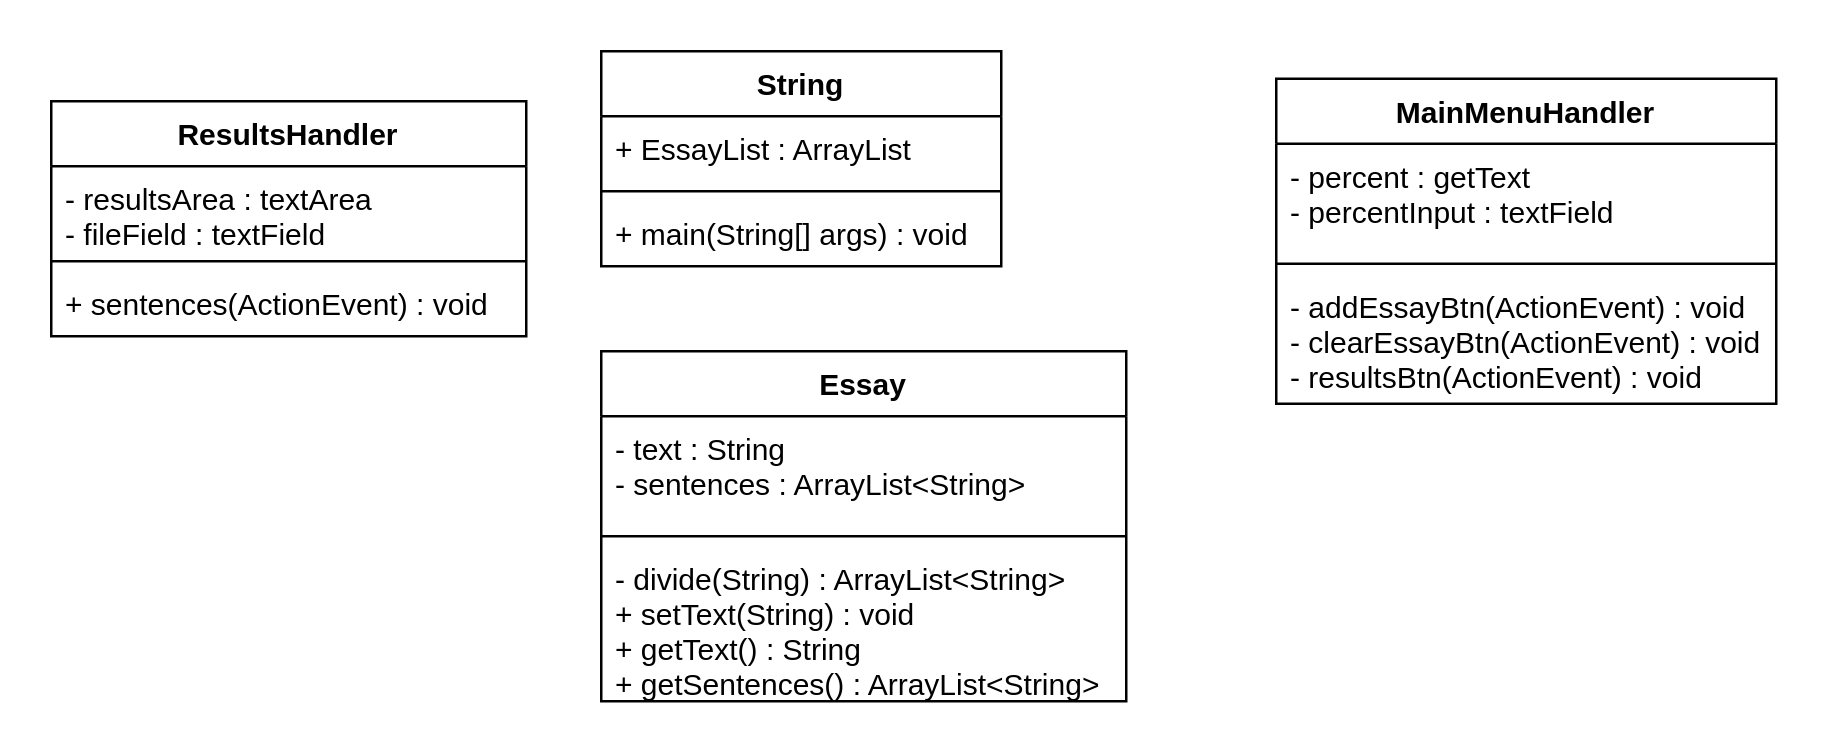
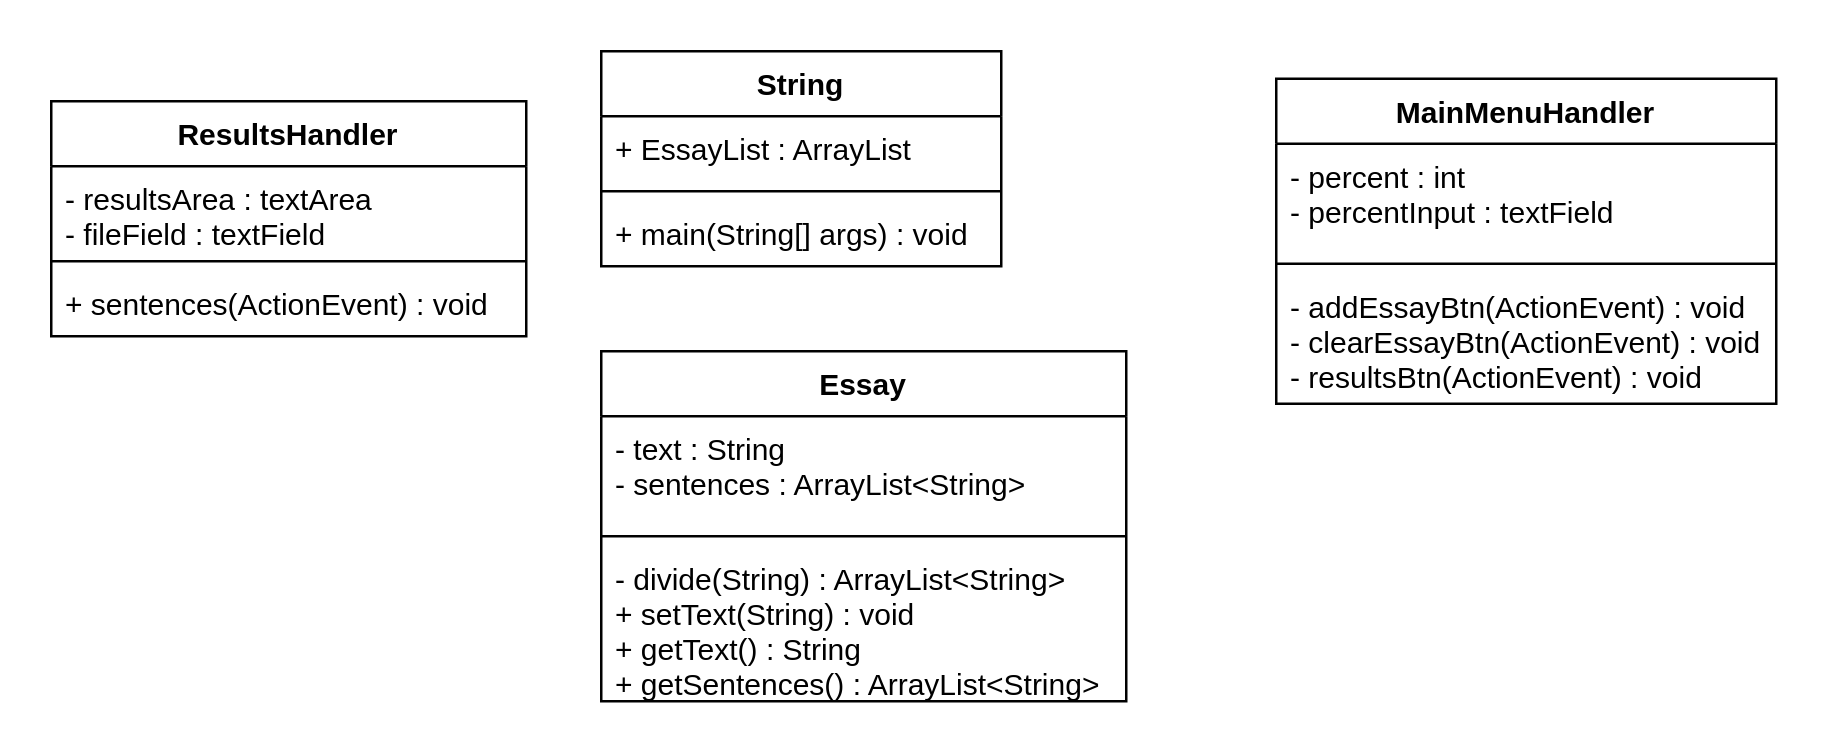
- <mxCell id="11" value="- percent : getText&#10;- percentInput : textField" style="text;strokeColor=none;fillColor=none;align=left;verticalAlign=top;spacingLeft=4;spacingRight=4;overflow=hidden;rotatable=0;points=[[0,0.5],[1,0.5]];portConstraint=eastwest;" vertex="1" parent="10"><mxGeometry y="26" width="200" height="44" as="geometry" /></mxCell>
+ <mxCell id="11" value="- percent : int&#10;- percentInput : textField" style="text;strokeColor=none;fillColor=none;align=left;verticalAlign=top;spacingLeft=4;spacingRight=4;overflow=hidden;rotatable=0;points=[[0,0.5],[1,0.5]];portConstraint=eastwest;" vertex="1" parent="10"><mxGeometry y="26" width="200" height="44" as="geometry" /></mxCell>
